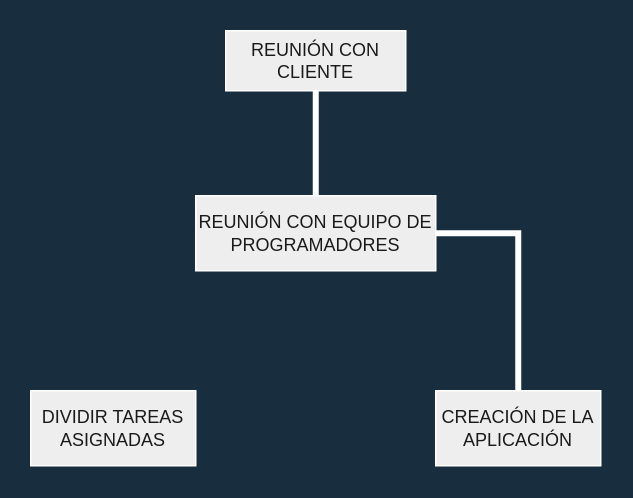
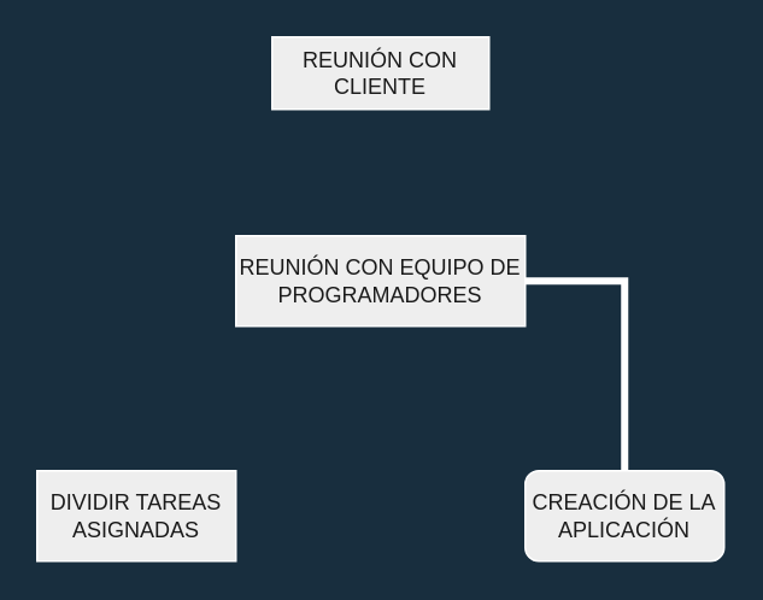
- <mxCell id="7" value="" style="endArrow=none;html=1;rounded=0;strokeColor=#FFFFFF;strokeWidth=4;fontColor=#FFFFFF;entryX=0.5;entryY=1;entryDx=0;entryDy=0;exitX=0.5;exitY=0;exitDx=0;exitDy=0;labelBackgroundColor=#182E3E;" parent="1" source="3" target="2" edge="1"><mxGeometry relative="1" as="geometry"><mxPoint x="60" y="200" as="sourcePoint" /><mxPoint x="220" y="200" as="targetPoint" /></mxGeometry></mxCell>
- <mxCell id="5" value="CREACIÓN DE LA APLICACIÓN" style="whiteSpace=wrap;html=1;align=center;fillColor=#EEEEEE;strokeColor=#FFFFFF;fontColor=#1A1A1A;" parent="1" vertex="1"><mxGeometry x="290" y="260" width="110" height="50" as="geometry" /></mxCell>
+ <mxCell id="5" value="CREACIÓN DE LA APLICACIÓN" style="whiteSpace=wrap;html=1;align=center;fillColor=#EEEEEE;strokeColor=#FFFFFF;fontColor=#1A1A1A;rounded=1;" parent="1" vertex="1"><mxGeometry x="290" y="260" width="110" height="50" as="geometry" /></mxCell>
